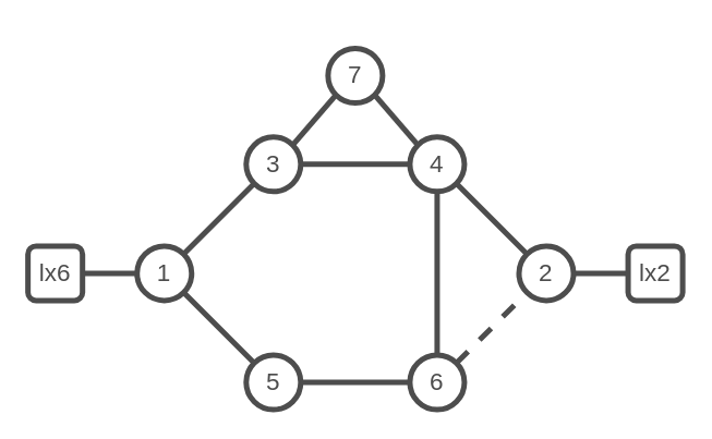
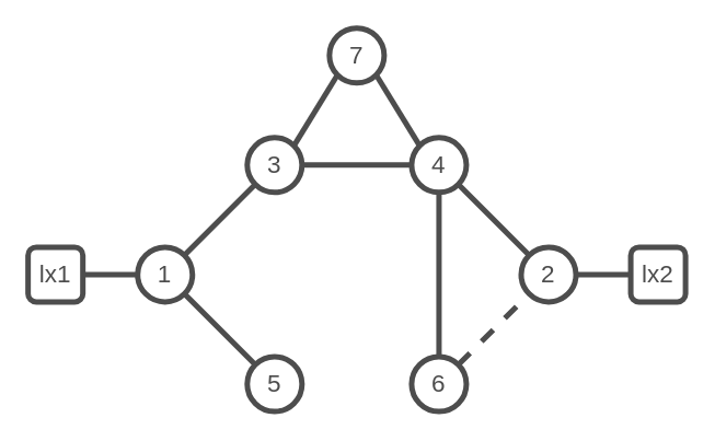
- <mxCell id="13" value="&lt;font color=&quot;#4d4d4d&quot; style=&quot;font-size: 18px;&quot;&gt;7&lt;/font&gt;" style="ellipse;whiteSpace=wrap;html=1;aspect=fixed;strokeWidth=4;shadow=0;gradientColor=default;fillColor=none;strokeColor=#4D4D4D;" parent="1" vertex="1"><mxGeometry x="240" y="35" width="40" height="40" as="geometry" /></mxCell>
+ <mxCell id="13" value="&lt;font color=&quot;#4d4d4d&quot; style=&quot;font-size: 18px;&quot;&gt;7&lt;/font&gt;" style="ellipse;whiteSpace=wrap;html=1;aspect=fixed;strokeWidth=4;shadow=0;gradientColor=default;fillColor=none;strokeColor=#4D4D4D;" parent="1" vertex="1"><mxGeometry x="240" y="20" width="40" height="40" as="geometry" /></mxCell>
- <mxCell id="15" value="lx6" style="rounded=1;whiteSpace=wrap;html=1;shadow=0;strokeColor=#4D4D4D;strokeWidth=4;fontSize=18;fontColor=#4D4D4D;fillColor=none;gradientColor=default;" parent="1" vertex="1"><mxGeometry x="20" y="180" width="40" height="40" as="geometry" /></mxCell>
+ <mxCell id="15" value="lx1" style="rounded=1;whiteSpace=wrap;html=1;shadow=0;strokeColor=#4D4D4D;strokeWidth=4;fontSize=18;fontColor=#4D4D4D;fillColor=none;gradientColor=default;" parent="1" vertex="1"><mxGeometry x="20" y="180" width="40" height="40" as="geometry" /></mxCell>
- <mxCell id="17" style="rounded=0;orthogonalLoop=1;jettySize=auto;html=1;entryX=0;entryY=0.5;entryDx=0;entryDy=0;fontSize=18;fontColor=#4D4D4D;endArrow=none;endFill=0;strokeColor=#4D4D4D;strokeWidth=4;exitX=1;exitY=0.5;exitDx=0;exitDy=0;" parent="1" source="7" target="8" edge="1"><mxGeometry relative="1" as="geometry"><mxPoint x="230" y="250" as="sourcePoint" /><mxPoint x="144.142" y="224.142" as="targetPoint" /></mxGeometry></mxCell>
